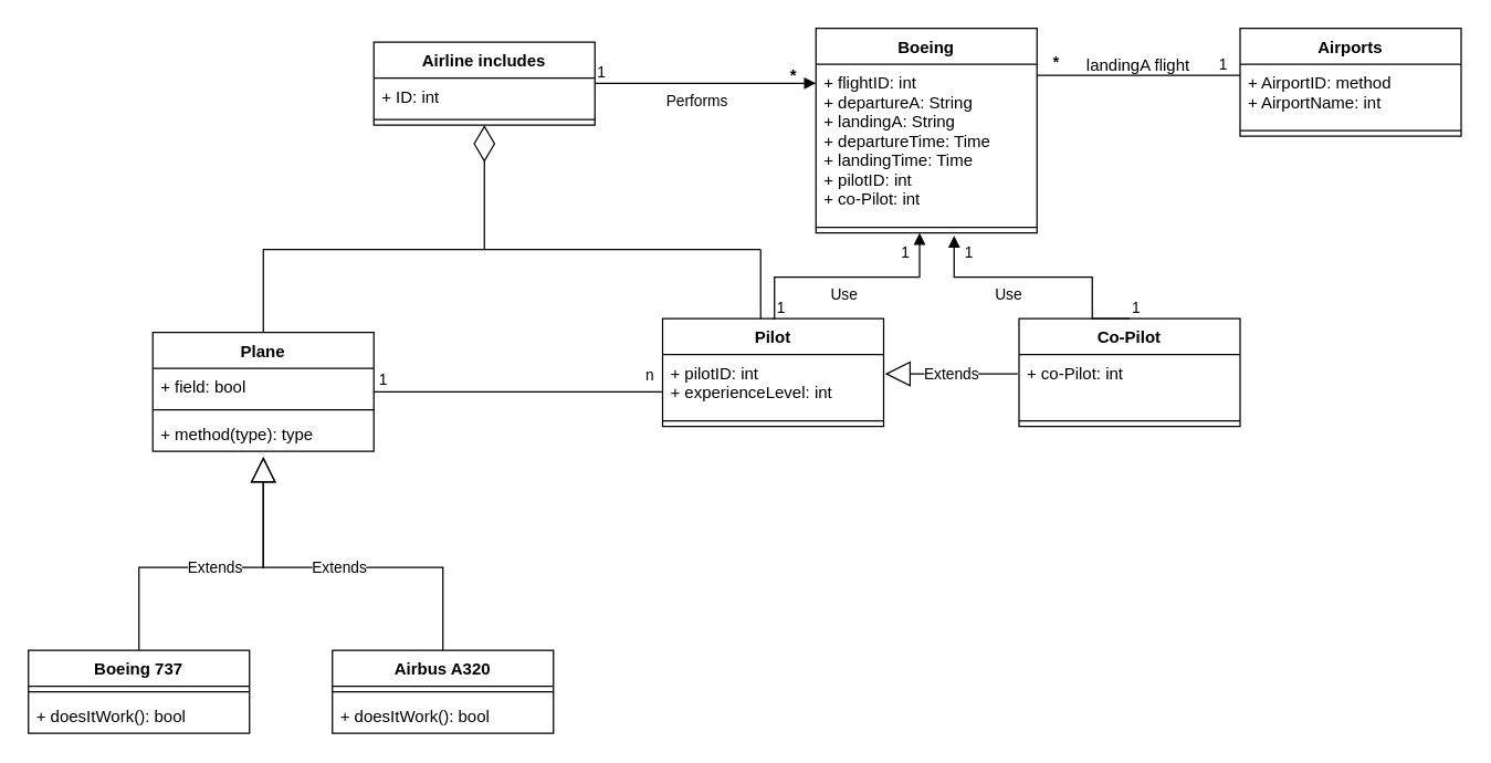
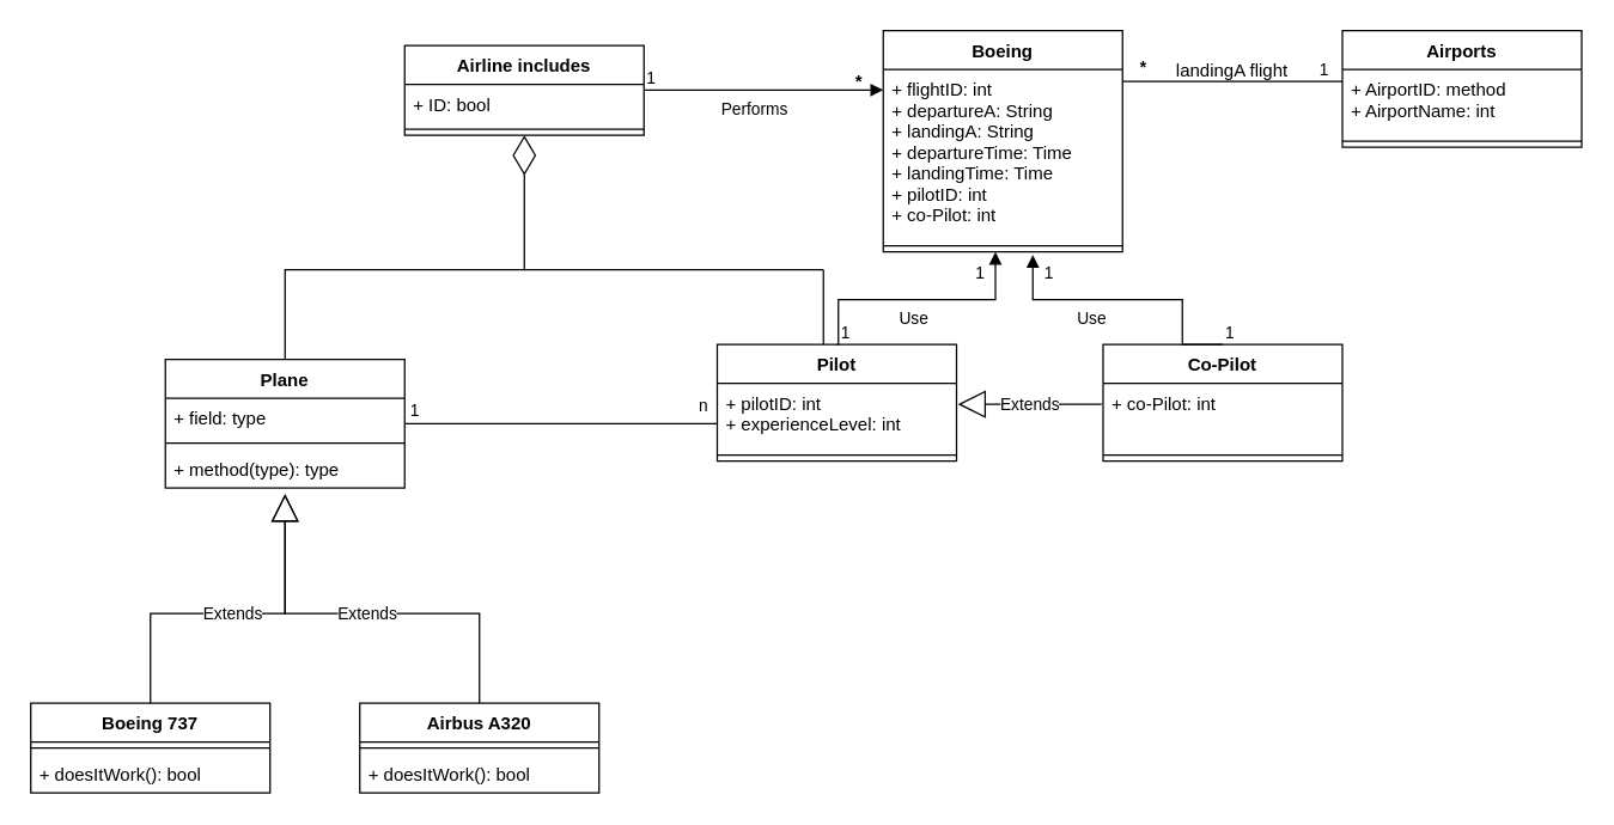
- <mxCell id="3" value="+ ID: int" style="text;strokeColor=none;fillColor=none;align=left;verticalAlign=top;spacingLeft=4;spacingRight=4;overflow=hidden;rotatable=0;points=[[0,0.5],[1,0.5]];portConstraint=eastwest;" vertex="1" parent="2"><mxGeometry y="26" width="160" height="26" as="geometry" /></mxCell>
+ <mxCell id="3" value="+ ID: bool" style="text;strokeColor=none;fillColor=none;align=left;verticalAlign=top;spacingLeft=4;spacingRight=4;overflow=hidden;rotatable=0;points=[[0,0.5],[1,0.5]];portConstraint=eastwest;" vertex="1" parent="2"><mxGeometry y="26" width="160" height="26" as="geometry" /></mxCell>
- <mxCell id="7" value="+ field: bool" style="text;strokeColor=none;fillColor=none;align=left;verticalAlign=top;spacingLeft=4;spacingRight=4;overflow=hidden;rotatable=0;points=[[0,0.5],[1,0.5]];portConstraint=eastwest;" vertex="1" parent="6"><mxGeometry y="26" width="160" height="26" as="geometry" /></mxCell>
+ <mxCell id="7" value="+ field: type" style="text;strokeColor=none;fillColor=none;align=left;verticalAlign=top;spacingLeft=4;spacingRight=4;overflow=hidden;rotatable=0;points=[[0,0.5],[1,0.5]];portConstraint=eastwest;" vertex="1" parent="6"><mxGeometry y="26" width="160" height="26" as="geometry" /></mxCell>
